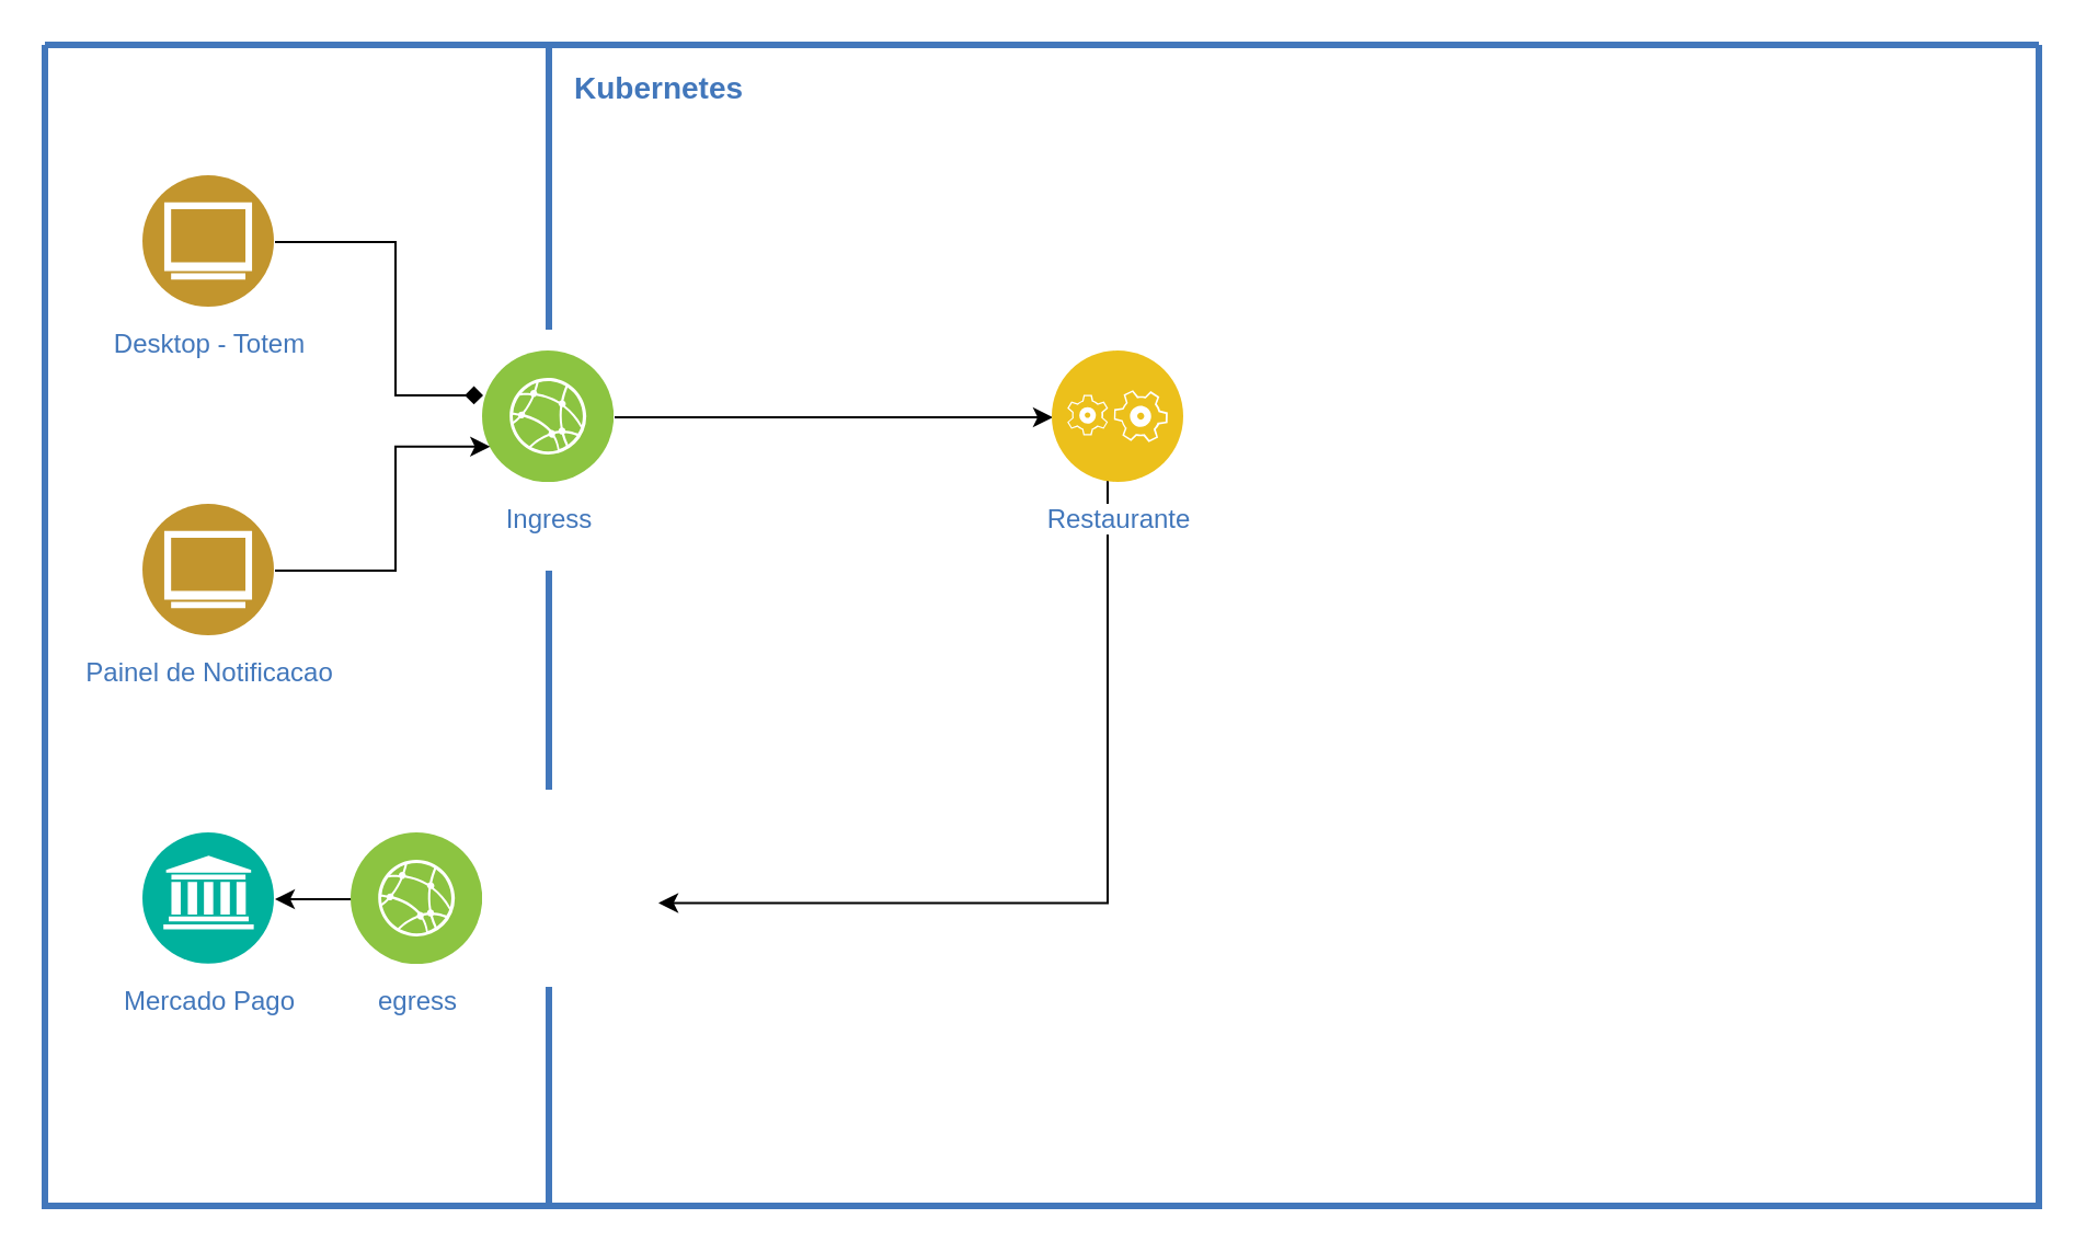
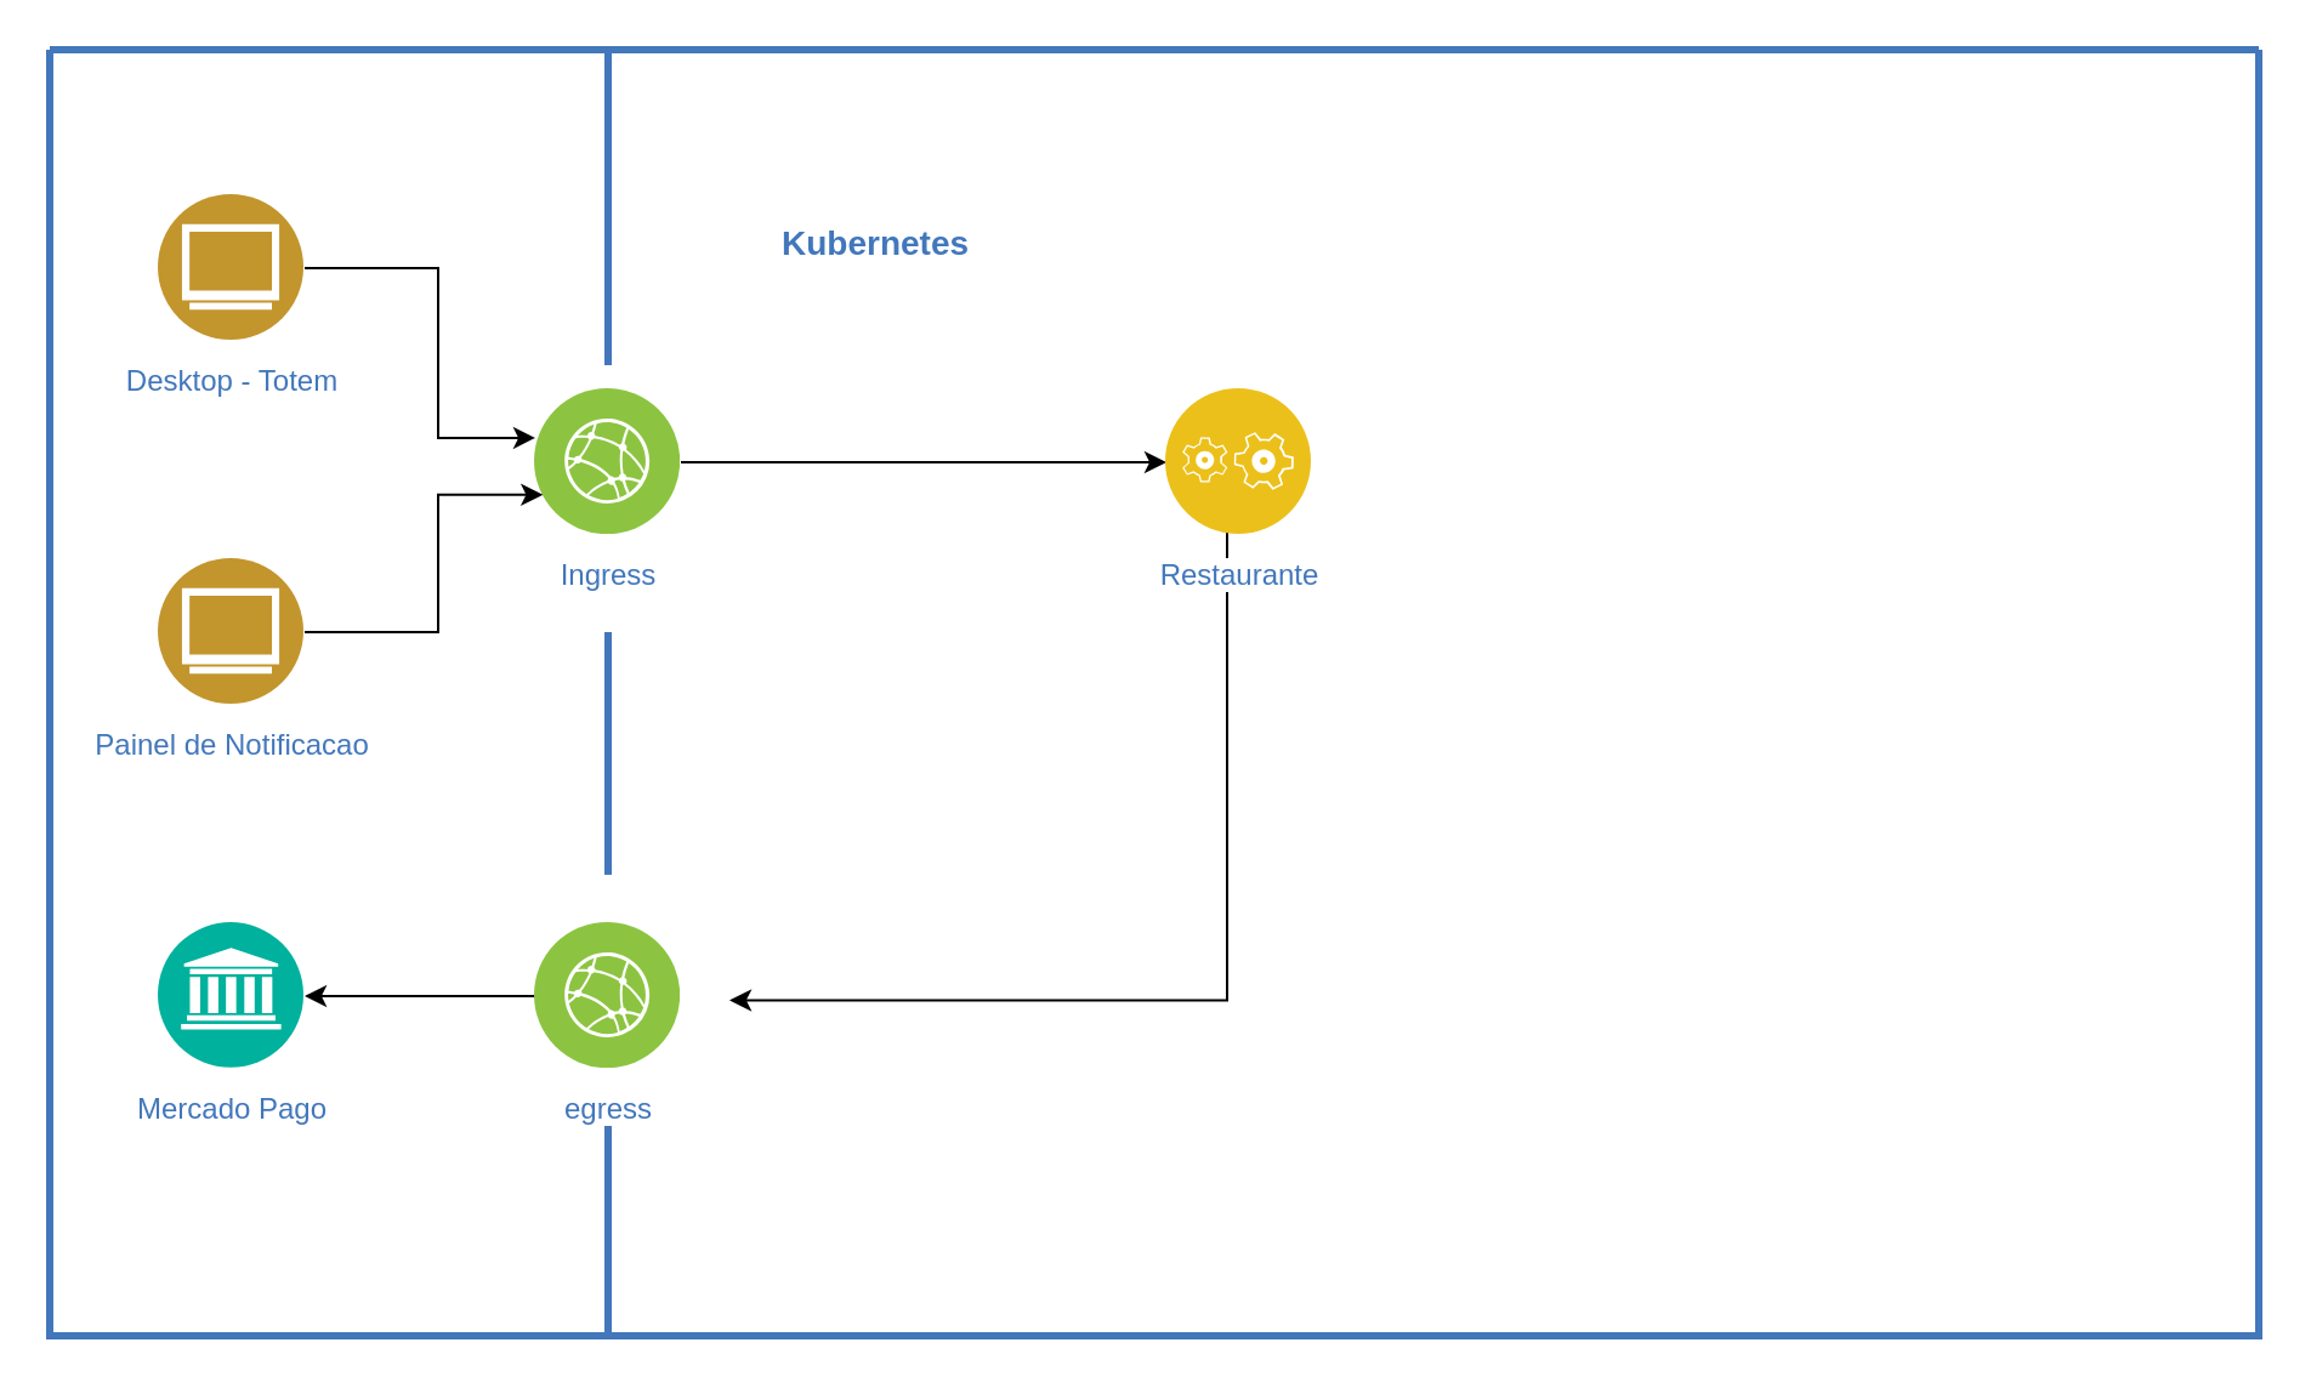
- <mxCell id="7" value="Kubernetes" style="text;html=1;align=left;verticalAlign=middle;fontColor=#4277BB;shadow=0;dashed=0;strokeColor=none;fillColor=none;labelBackgroundColor=none;fontStyle=1;fontSize=14;spacingLeft=5;" parent="2" vertex="1"><mxGeometry x="235" y="10" width="150" height="20" as="geometry" /></mxCell>
+ <mxCell id="7" value="Kubernetes" style="text;html=1;align=left;verticalAlign=middle;fontColor=#4277BB;shadow=0;dashed=0;strokeColor=none;fillColor=none;labelBackgroundColor=none;fontStyle=1;fontSize=14;spacingLeft=5;" parent="2" vertex="1"><mxGeometry x="295" y="70" width="150" height="20" as="geometry" /></mxCell>
- <mxCell id="8" style="edgeStyle=orthogonalEdgeStyle;rounded=0;orthogonalLoop=1;jettySize=auto;html=1;entryX=0;entryY=0.333;entryDx=0;entryDy=0;entryPerimeter=0;endArrow=diamond;" parent="2" source="9" target="4" edge="1"><mxGeometry relative="1" as="geometry"><Array as="points"><mxPoint x="160" y="90" /><mxPoint x="160" y="160" /></Array></mxGeometry></mxCell>
+ <mxCell id="8" style="edgeStyle=orthogonalEdgeStyle;rounded=0;orthogonalLoop=1;jettySize=auto;html=1;entryX=0;entryY=0.333;entryDx=0;entryDy=0;entryPerimeter=0;" parent="2" source="9" target="4" edge="1"><mxGeometry relative="1" as="geometry"><Array as="points"><mxPoint x="160" y="90" /><mxPoint x="160" y="160" /></Array></mxGeometry></mxCell>
- <mxCell id="15" value="egress" style="aspect=fixed;perimeter=ellipsePerimeter;html=1;align=center;shadow=0;dashed=0;image;image=img/lib/ibm/infrastructure/edge_services.svg;strokeColor=#FF0000;fillColor=#FFFF66;gradientColor=none;fontColor=#4277BB;labelBackgroundColor=#ffffff;spacingTop=3;" parent="2" vertex="1"><mxGeometry x="140" y="360" width="60" height="60" as="geometry" /></mxCell>
+ <mxCell id="15" value="egress" style="aspect=fixed;perimeter=ellipsePerimeter;html=1;align=center;shadow=0;dashed=0;image;image=img/lib/ibm/infrastructure/edge_services.svg;strokeColor=#FF0000;fillColor=#FFFF66;gradientColor=none;fontColor=#4277BB;labelBackgroundColor=#ffffff;spacingTop=3;" parent="2" vertex="1"><mxGeometry x="200" y="360" width="60" height="60" as="geometry" /></mxCell>
